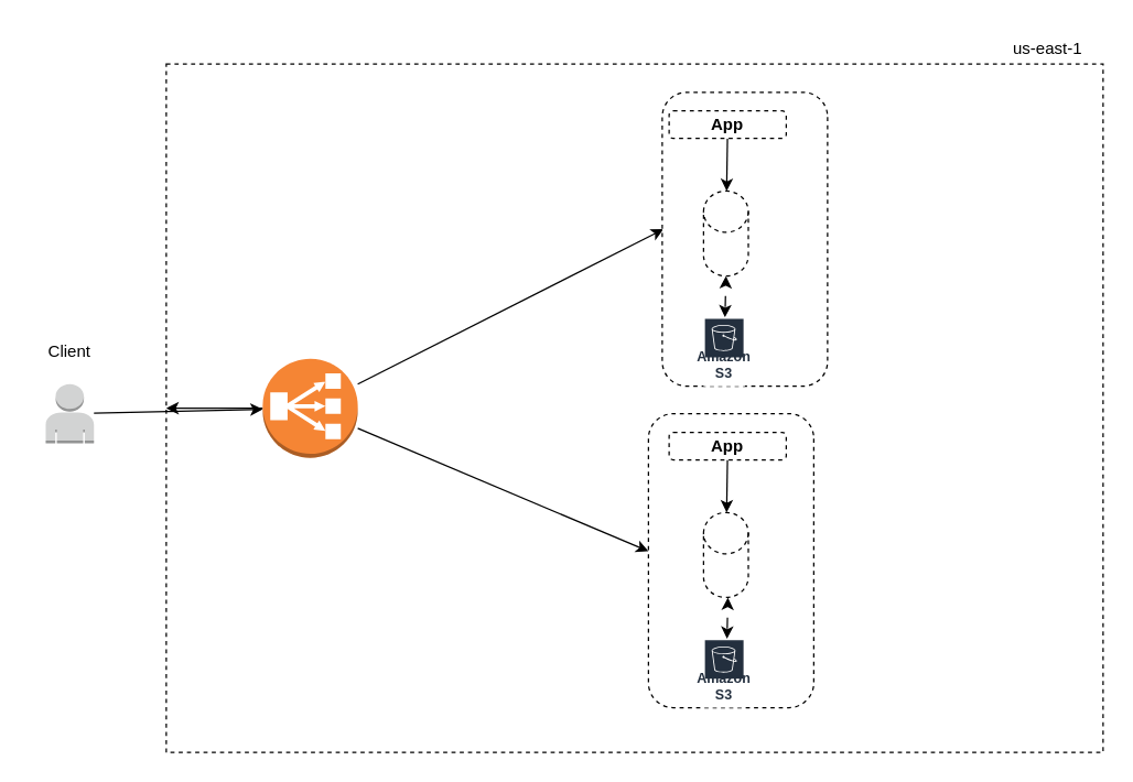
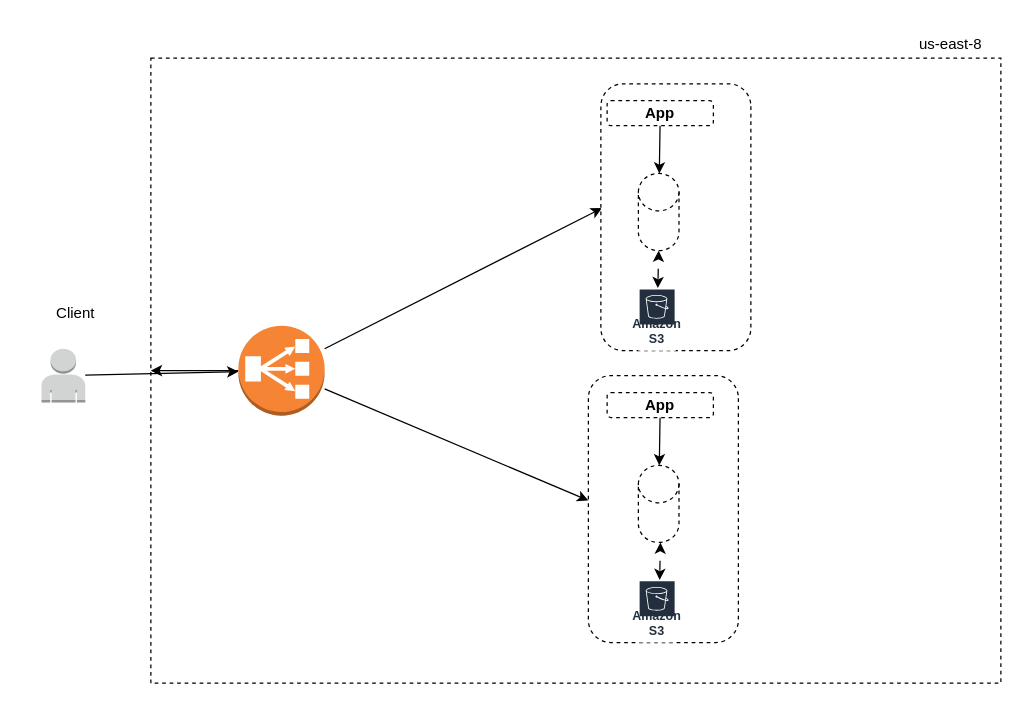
- <mxCell id="6" value="us-east-1" style="text;html=1;strokeColor=none;fillColor=none;align=center;verticalAlign=middle;whiteSpace=wrap;rounded=0;shadow=0;glass=0;dashed=1;" parent="1" vertex="1"><mxGeometry x="730" y="20" width="60" height="30" as="geometry" /></mxCell>
+ <mxCell id="6" value="us-east-8" style="text;html=1;strokeColor=none;fillColor=none;align=center;verticalAlign=middle;whiteSpace=wrap;rounded=0;shadow=0;glass=0;dashed=1;" parent="1" vertex="1"><mxGeometry x="730" y="20" width="60" height="30" as="geometry" /></mxCell>
- <mxCell id="5" value="Client" style="text;html=1;strokeColor=none;fillColor=none;align=center;verticalAlign=middle;whiteSpace=wrap;rounded=0;shadow=0;glass=0;dashed=1;" parent="1" vertex="1"><mxGeometry x="20" y="240" width="60" height="30" as="geometry" /></mxCell>
+ <mxCell id="5" value="Client" style="text;html=1;strokeColor=none;fillColor=none;align=center;verticalAlign=middle;whiteSpace=wrap;rounded=0;shadow=0;glass=0;dashed=1;" parent="1" vertex="1"><mxGeometry x="30" y="235" width="60" height="30" as="geometry" /></mxCell>
